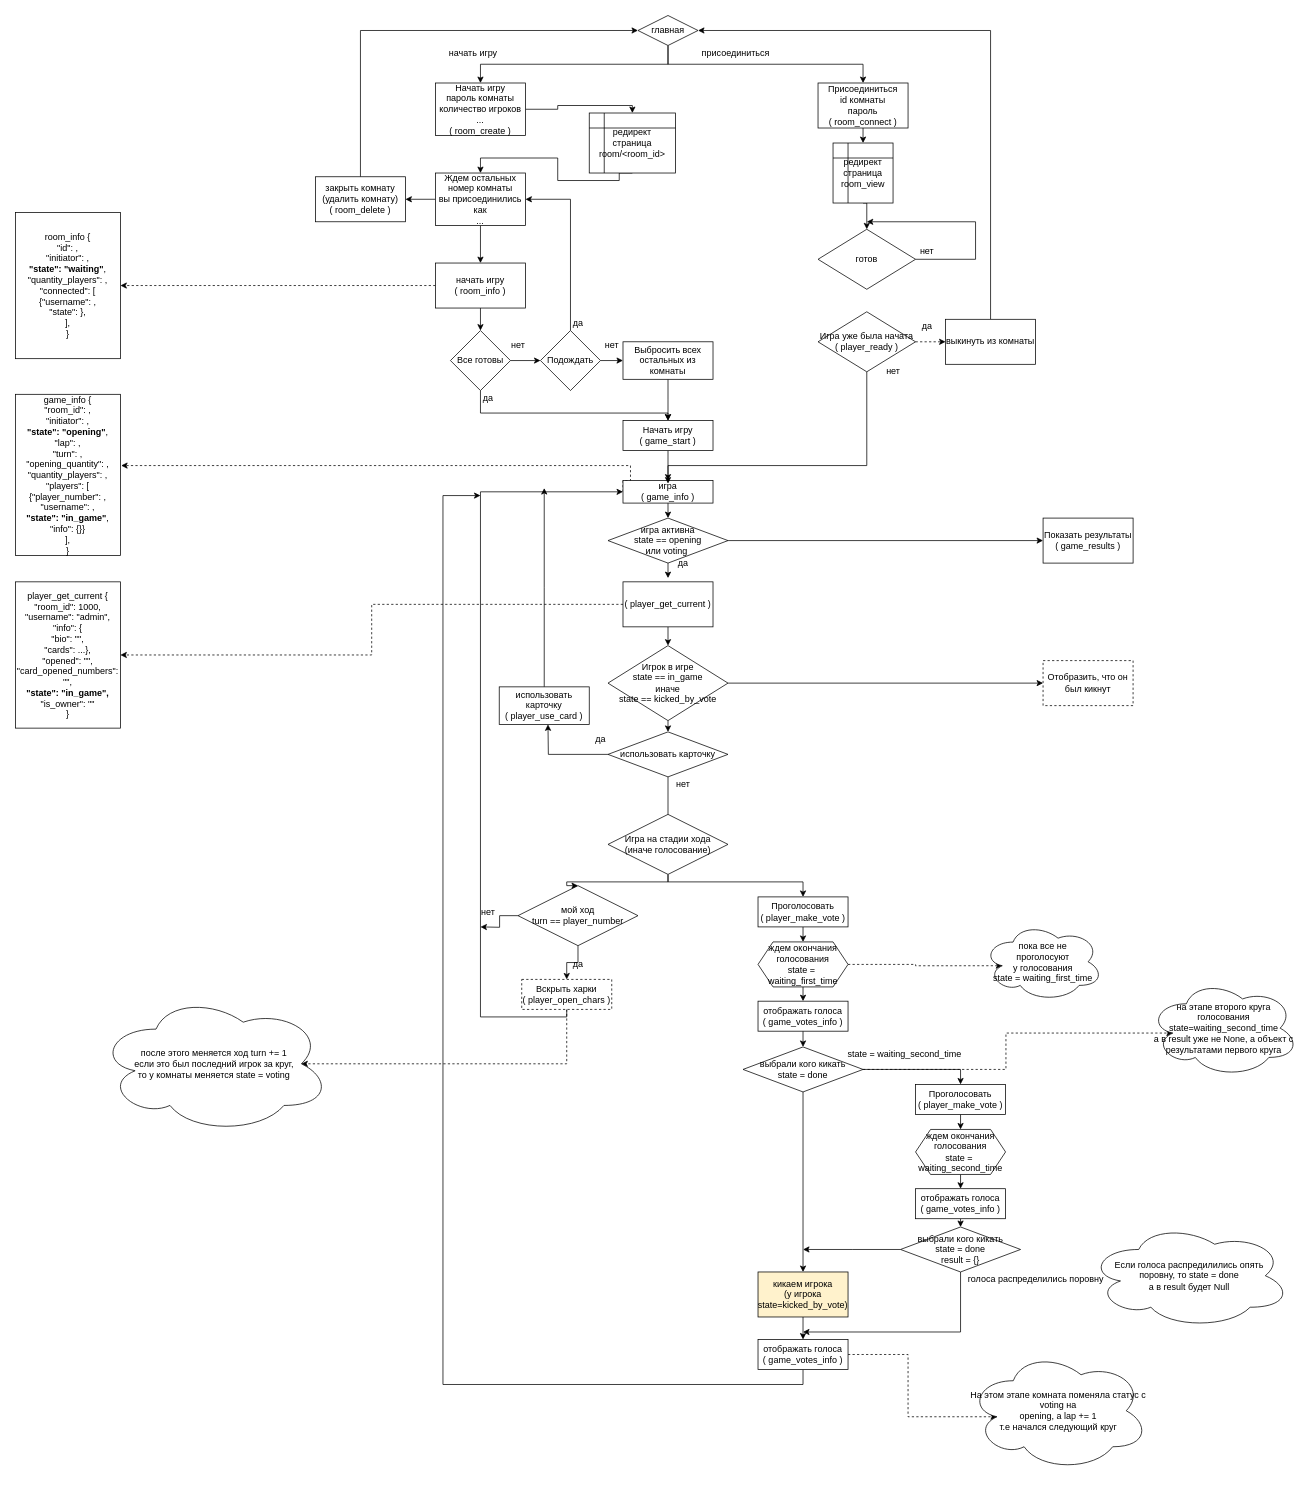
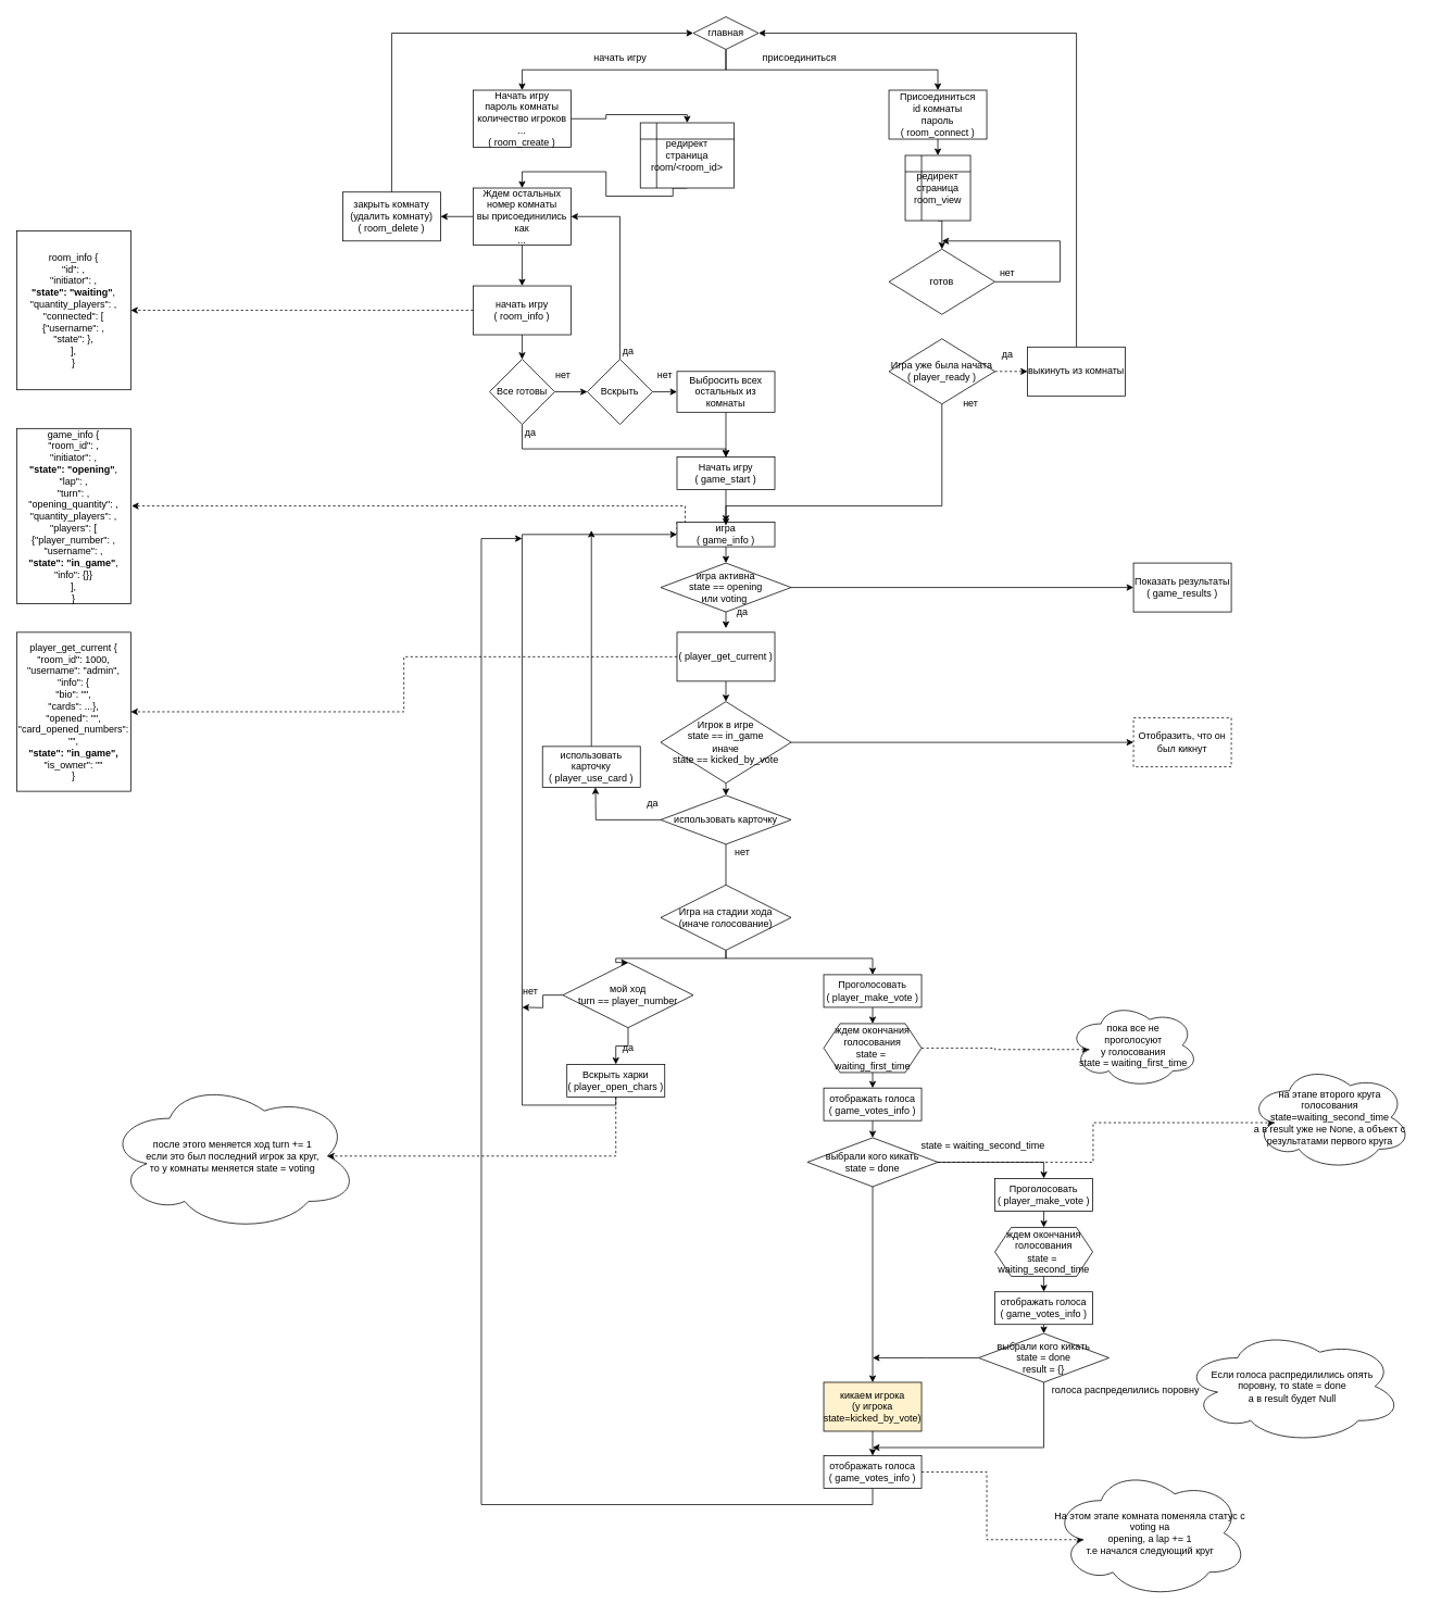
- <mxCell id="35" value="начать игру" style="text;html=1;align=center;verticalAlign=middle;resizable=0;points=[];autosize=1;strokeColor=none;" parent="1" vertex="1"><mxGeometry x="590" y="60" width="80" height="20" as="geometry" /></mxCell>
+ <mxCell id="35" value="начать игру" style="text;html=1;align=center;verticalAlign=middle;resizable=0;points=[];autosize=1;strokeColor=none;" parent="1" vertex="1"><mxGeometry x="720" y="60" width="80" height="20" as="geometry" /></mxCell>
- <mxCell id="22" value="Подождать" style="rhombus;whiteSpace=wrap;html=1;" parent="1" vertex="1"><mxGeometry x="720" y="440" width="80" height="80" as="geometry" /></mxCell>
+ <mxCell id="22" value="Вскрыть" style="rhombus;whiteSpace=wrap;html=1;" parent="1" vertex="1"><mxGeometry x="720" y="440" width="80" height="80" as="geometry" /></mxCell>
- <mxCell id="54" value="Вскрыть харки&lt;br&gt;(&amp;nbsp;player_open_chars )" style="rounded=0;whiteSpace=wrap;html=1;dashed=1;" parent="1" vertex="1"><mxGeometry x="695" y="1305" width="120" height="40" as="geometry" /></mxCell>
+ <mxCell id="54" value="Вскрыть харки&lt;br&gt;(&amp;nbsp;player_open_chars )" style="rounded=0;whiteSpace=wrap;html=1;" parent="1" vertex="1"><mxGeometry x="695" y="1305" width="120" height="40" as="geometry" /></mxCell>
